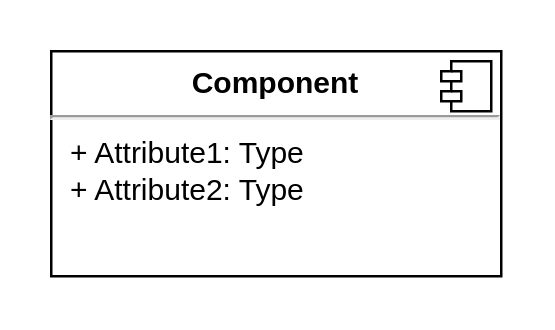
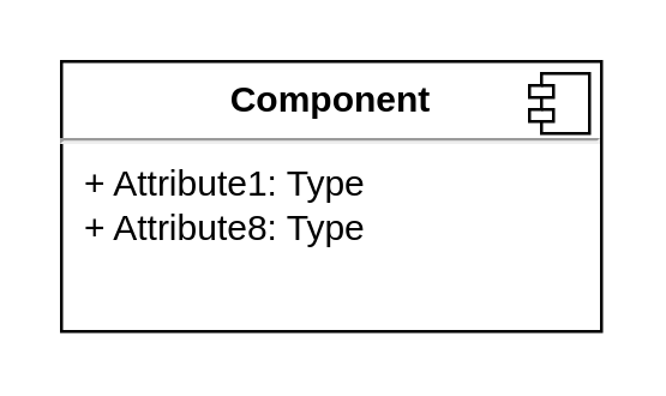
- <mxCell id="2" value="&lt;p style=&quot;margin:0px;margin-top:6px;text-align:center;&quot;&gt;&lt;b&gt;Component&lt;/b&gt;&lt;/p&gt;&lt;hr/&gt;&lt;p style=&quot;margin:0px;margin-left:8px;&quot;&gt;+ Attribute1: Type&lt;br/&gt;+ Attribute2: Type&lt;/p&gt;" style="align=left;overflow=fill;html=1;dropTarget=0;" vertex="1" parent="1"><mxGeometry x="20" y="20" width="180" height="90" as="geometry" /></mxCell>
+ <mxCell id="2" value="&lt;p style=&quot;margin:0px;margin-top:6px;text-align:center;&quot;&gt;&lt;b&gt;Component&lt;/b&gt;&lt;/p&gt;&lt;hr/&gt;&lt;p style=&quot;margin:0px;margin-left:8px;&quot;&gt;+ Attribute1: Type&lt;br/&gt;+ Attribute8: Type&lt;/p&gt;" style="align=left;overflow=fill;html=1;dropTarget=0;" vertex="1" parent="1"><mxGeometry x="20" y="20" width="180" height="90" as="geometry" /></mxCell>
